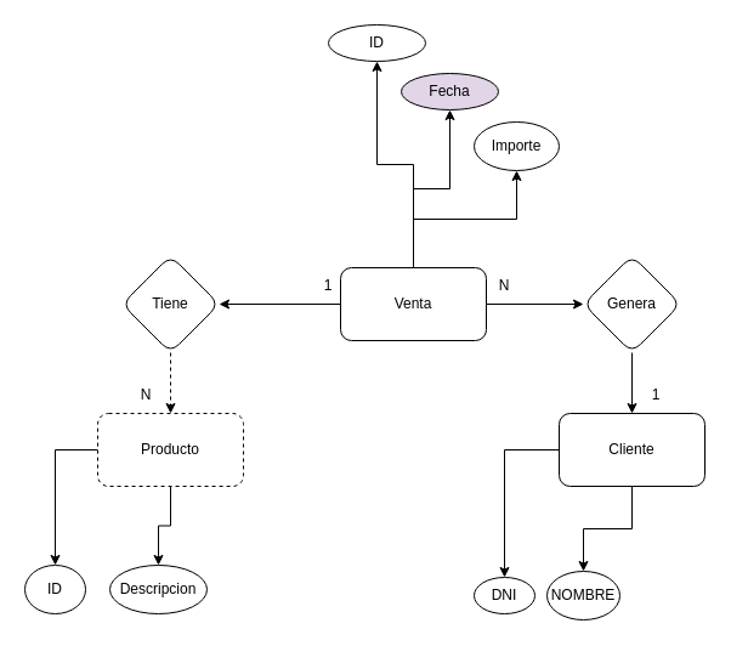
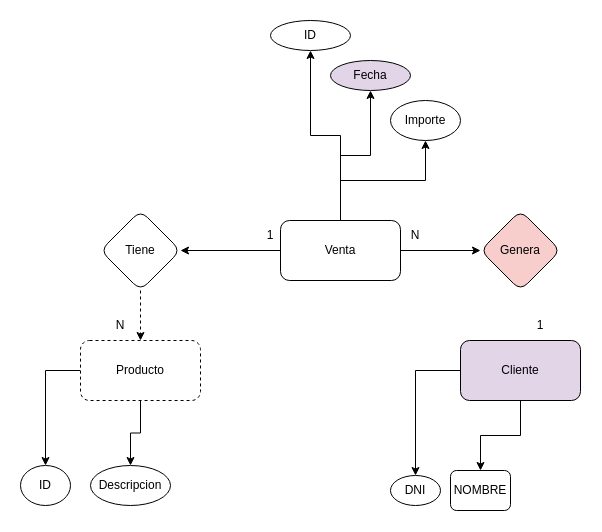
- <mxCell id="26" value="Genera" style="rhombus;whiteSpace=wrap;html=1;rounded=1;" parent="1" vertex="1"><mxGeometry x="480" y="210" width="80" height="80" as="geometry" /></mxCell>
+ <mxCell id="26" value="Genera" style="rhombus;whiteSpace=wrap;html=1;rounded=1;fillColor=#f8cecc;" parent="1" vertex="1"><mxGeometry x="480" y="210" width="80" height="80" as="geometry" /></mxCell>
- <mxCell id="25" value="" style="edgeStyle=orthogonalEdgeStyle;rounded=0;orthogonalLoop=1;jettySize=auto;html=1;" parent="1" source="26" target="4" edge="1"><mxGeometry relative="1" as="geometry" /></mxCell>
- <mxCell id="4" value="Cliente" style="rounded=1;whiteSpace=wrap;html=1;" parent="1" vertex="1"><mxGeometry x="460" y="340" width="120" height="60" as="geometry" /></mxCell>
+ <mxCell id="4" value="Cliente" style="rounded=1;whiteSpace=wrap;html=1;fillColor=#e1d5e7;" parent="1" vertex="1"><mxGeometry x="460" y="340" width="120" height="60" as="geometry" /></mxCell>
- <mxCell id="16" value="NOMBRE" style="ellipse;whiteSpace=wrap;html=1;rounded=1;" parent="1" vertex="1"><mxGeometry x="450" y="470" width="60" height="40" as="geometry" /></mxCell>
+ <mxCell id="16" value="NOMBRE" style="whiteSpace=wrap;html=1;rounded=1;" parent="1" vertex="1"><mxGeometry x="450" y="470" width="60" height="40" as="geometry" /></mxCell>
